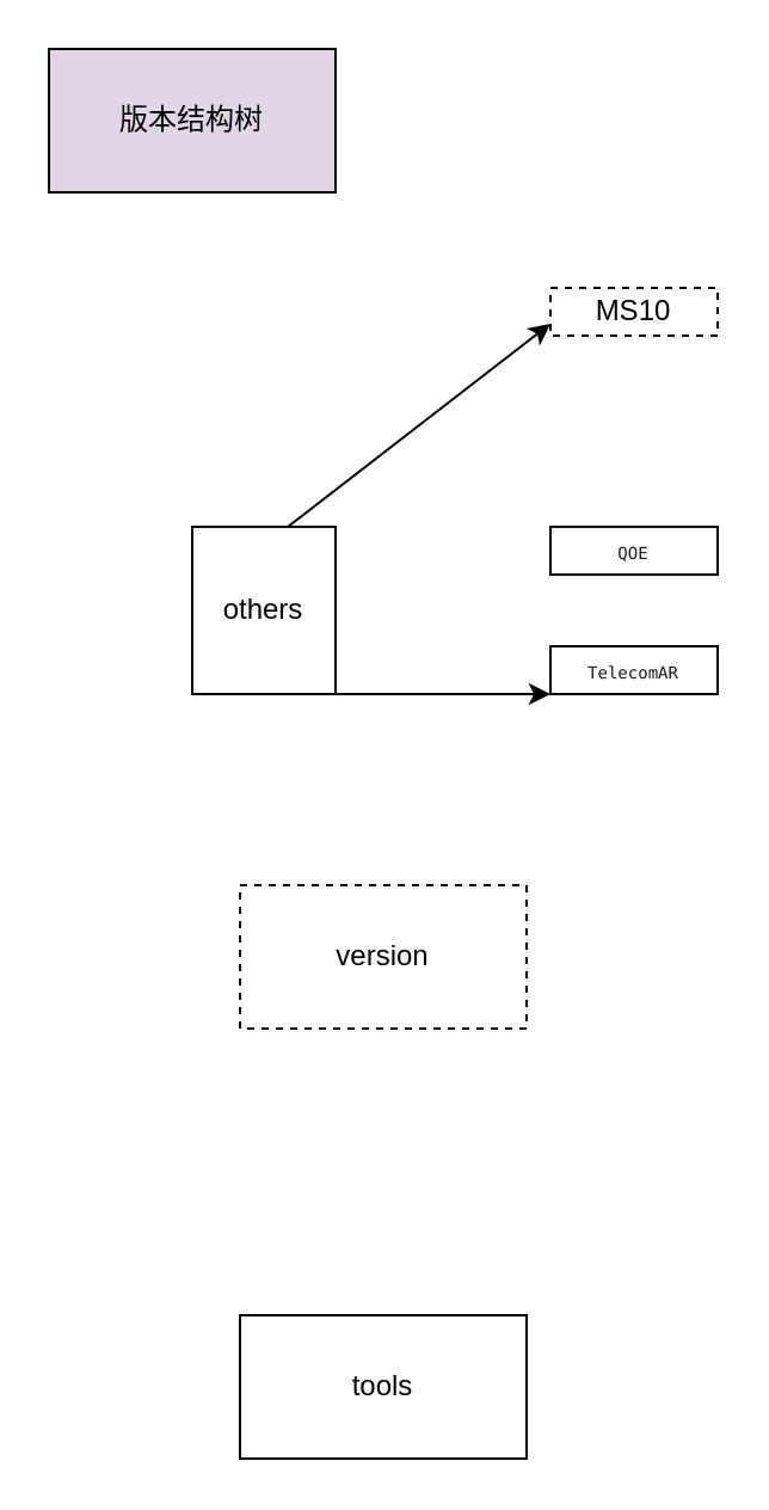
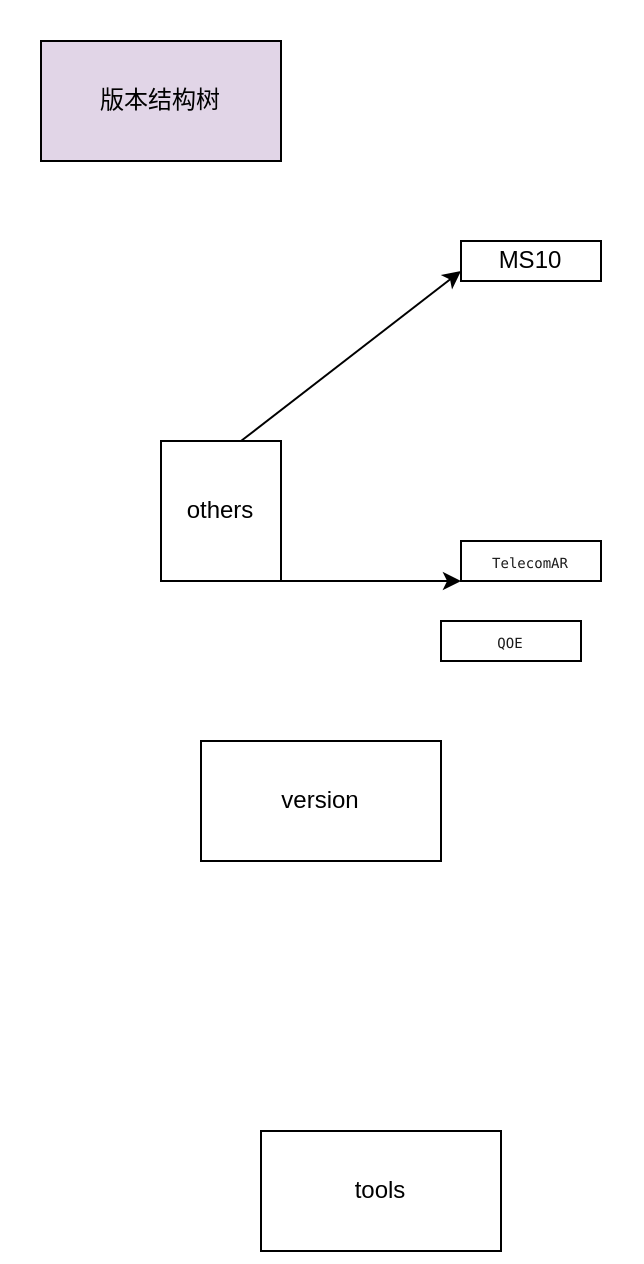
- <mxCell id="6" value="MS10" style="rounded=0;whiteSpace=wrap;html=1;dashed=1;" vertex="1" parent="1"><mxGeometry x="230" y="120" width="70" height="20" as="geometry" /></mxCell>
+ <mxCell id="6" value="MS10" style="rounded=0;whiteSpace=wrap;html=1;" vertex="1" parent="1"><mxGeometry x="230" y="120" width="70" height="20" as="geometry" /></mxCell>
- <mxCell id="7" value="&lt;font face=&quot;monospace&quot; color=&quot;#1a1a1a&quot;&gt;&lt;span style=&quot;font-size: 7px&quot;&gt;QOE&lt;/span&gt;&lt;/font&gt;" style="rounded=0;whiteSpace=wrap;html=1;" vertex="1" parent="1"><mxGeometry x="230" y="220" width="70" height="20" as="geometry" /></mxCell>
+ <mxCell id="7" value="&lt;font face=&quot;monospace&quot; color=&quot;#1a1a1a&quot;&gt;&lt;span style=&quot;font-size: 7px&quot;&gt;QOE&lt;/span&gt;&lt;/font&gt;" style="rounded=0;whiteSpace=wrap;html=1;" vertex="1" parent="1"><mxGeometry x="220" y="310" width="70" height="20" as="geometry" /></mxCell>
- <mxCell id="2" value="version" style="rounded=0;whiteSpace=wrap;html=1;dashed=1;" vertex="1" parent="1"><mxGeometry x="100" y="370" width="120" height="60" as="geometry" /></mxCell>
+ <mxCell id="2" value="version" style="rounded=0;whiteSpace=wrap;html=1;" vertex="1" parent="1"><mxGeometry x="100" y="370" width="120" height="60" as="geometry" /></mxCell>
- <mxCell id="5" value="tools" style="rounded=0;whiteSpace=wrap;html=1;" vertex="1" parent="1"><mxGeometry x="100" y="550" width="120" height="60" as="geometry" /></mxCell>
+ <mxCell id="5" value="tools" style="rounded=0;whiteSpace=wrap;html=1;" vertex="1" parent="1"><mxGeometry x="130" y="565" width="120" height="60" as="geometry" /></mxCell>
